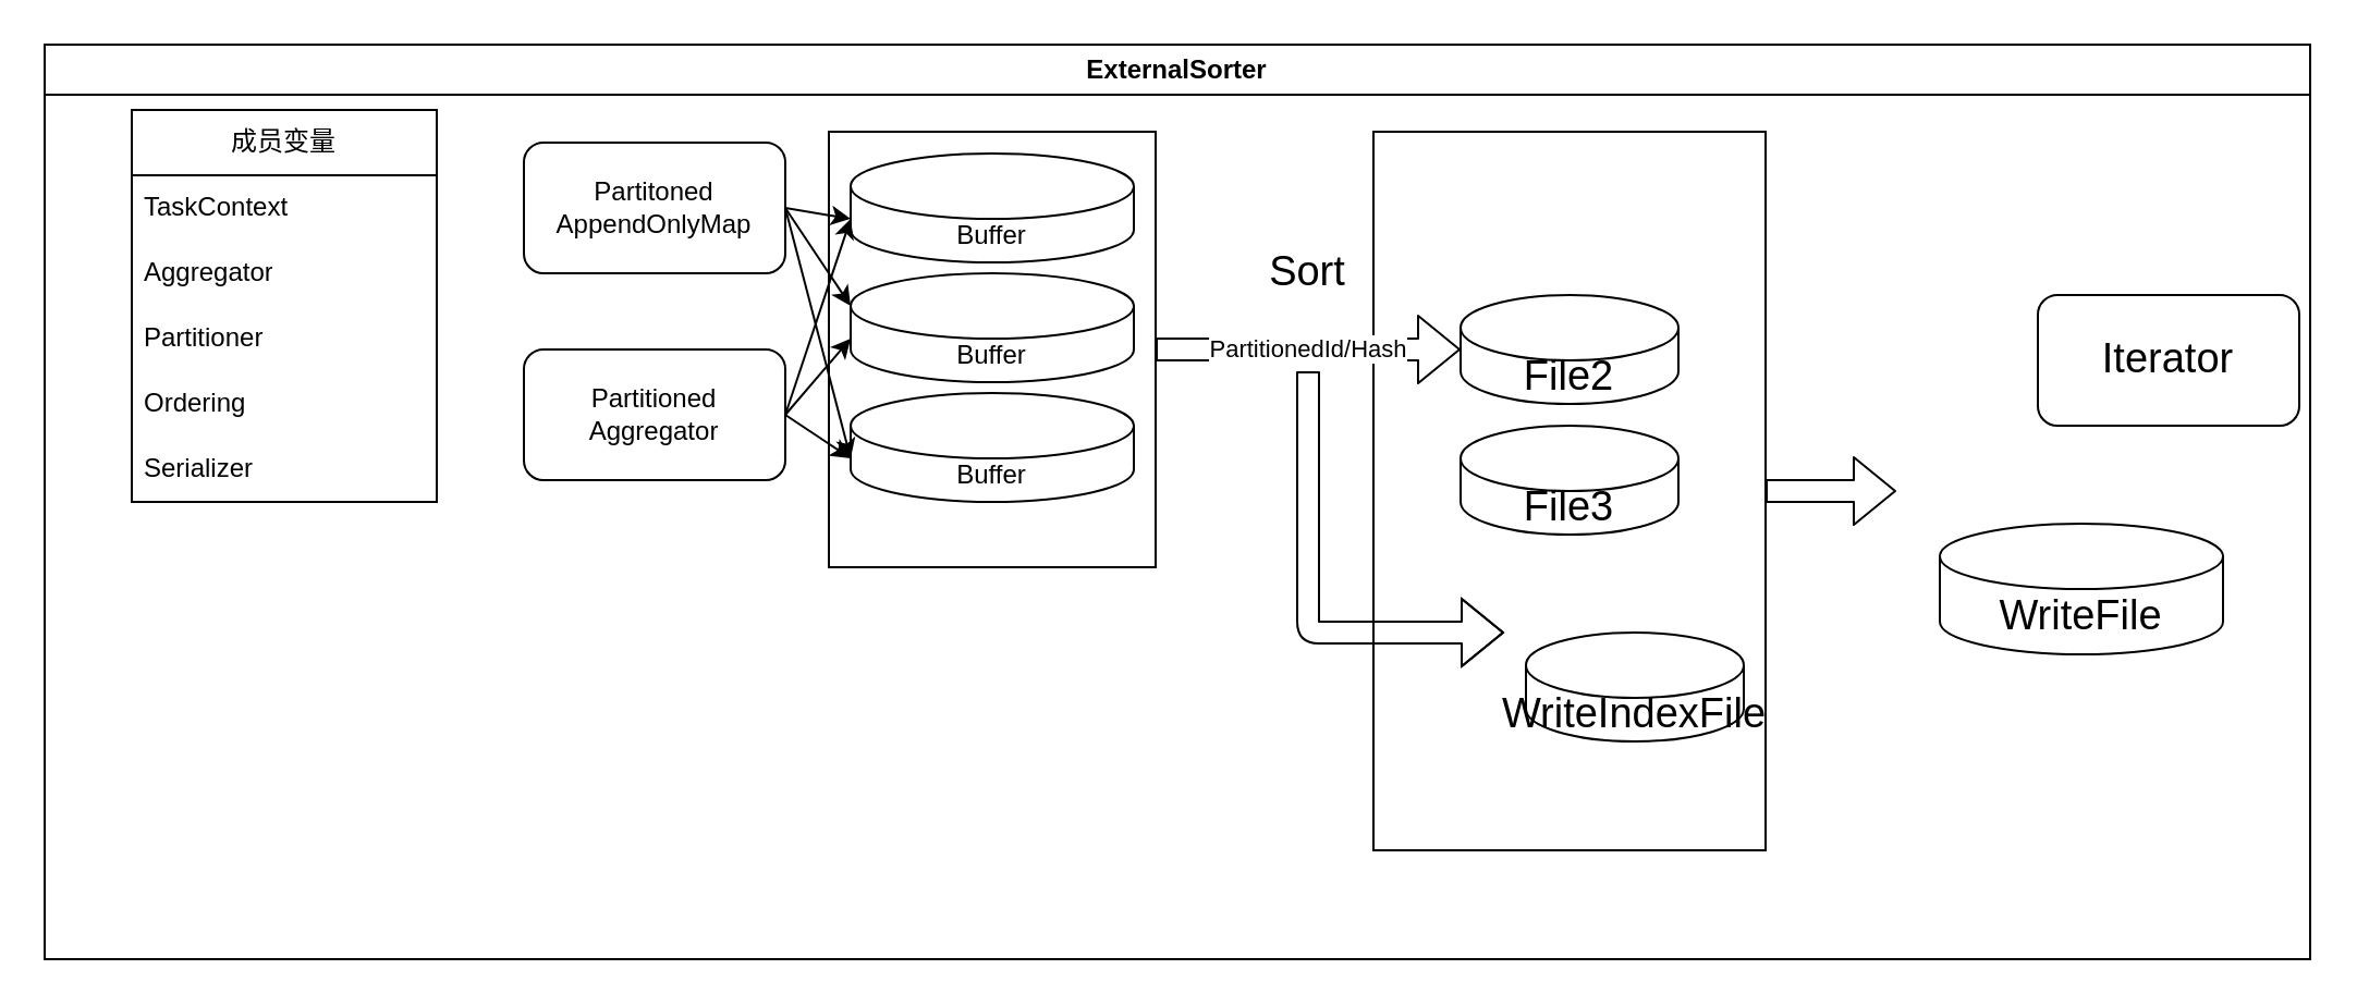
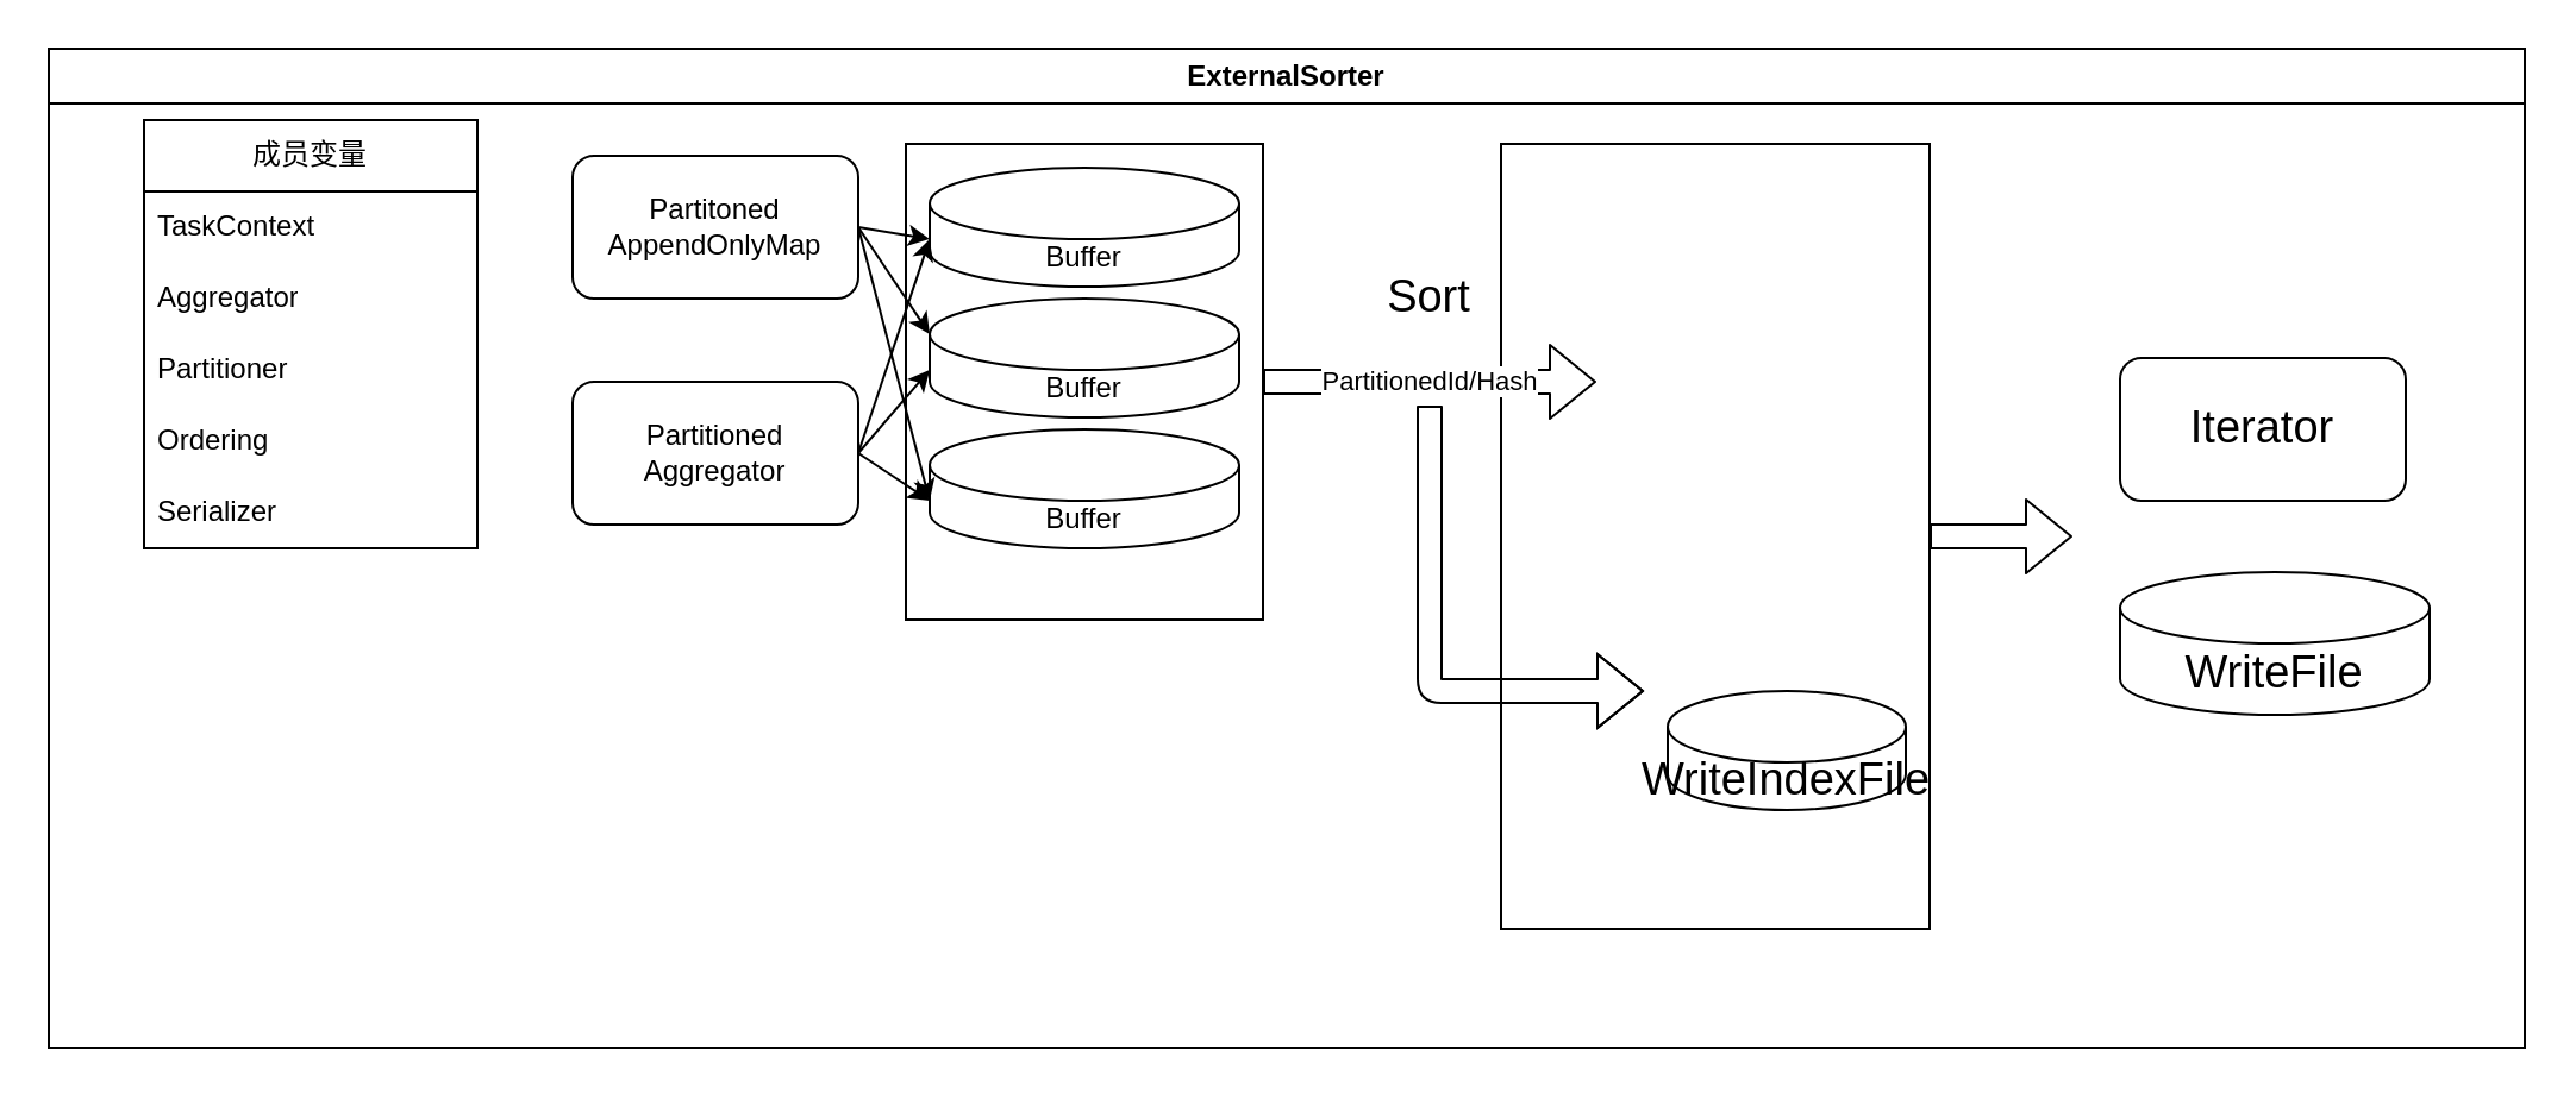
- <mxCell id="24" value="File2" style="shape=cylinder3;whiteSpace=wrap;html=1;boundedLbl=1;backgroundOutline=1;size=15;fontSize=19;" parent="2" vertex="1"><mxGeometry x="650" y="115" width="100" height="50" as="geometry" /></mxCell>
- <mxCell id="29" value="Iterator" style="rounded=1;whiteSpace=wrap;html=1;fontSize=19;" parent="2" vertex="1"><mxGeometry x="915" y="115" width="120" height="60" as="geometry" /></mxCell>
+ <mxCell id="29" value="Iterator" style="rounded=1;whiteSpace=wrap;html=1;fontSize=19;" parent="2" vertex="1"><mxGeometry x="870" y="130" width="120" height="60" as="geometry" /></mxCell>
- <mxCell id="25" value="File3" style="shape=cylinder3;whiteSpace=wrap;html=1;boundedLbl=1;backgroundOutline=1;size=15;fontSize=19;" parent="2" vertex="1"><mxGeometry x="650" y="175" width="100" height="50" as="geometry" /></mxCell>
